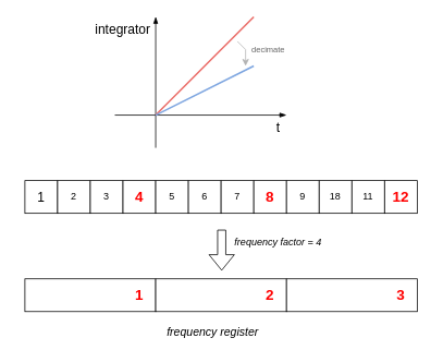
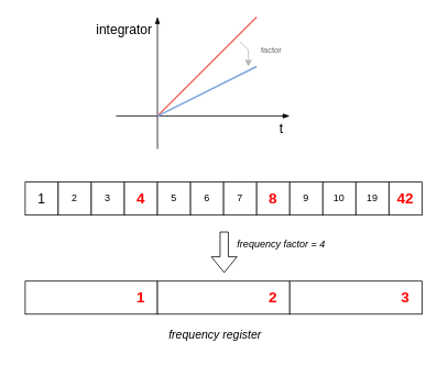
- <mxCell id="45" value="&lt;font style=&quot;font-size: 10px;&quot; color=&quot;#666666&quot;&gt;decimate&lt;/font&gt;" style="text;html=1;align=center;verticalAlign=middle;whiteSpace=wrap;rounded=0;" vertex="1" parent="1"><mxGeometry x="298" y="45" width="60" height="30" as="geometry" /></mxCell>
+ <mxCell id="45" value="&lt;font style=&quot;font-size: 10px;&quot; color=&quot;#666666&quot;&gt;factor&lt;/font&gt;" style="text;html=1;align=center;verticalAlign=middle;whiteSpace=wrap;rounded=0;" vertex="1" parent="1"><mxGeometry x="298" y="45" width="60" height="30" as="geometry" /></mxCell>
- <mxCell id="26" value="18" style="text;html=1;align=center;verticalAlign=middle;whiteSpace=wrap;rounded=0;" vertex="1" parent="20"><mxGeometry x="30" y="5" width="60" height="30" as="geometry" /></mxCell>
+ <mxCell id="26" value="10" style="text;html=1;align=center;verticalAlign=middle;whiteSpace=wrap;rounded=0;" vertex="1" parent="20"><mxGeometry x="30" y="5" width="60" height="30" as="geometry" /></mxCell>
- <mxCell id="27" value="11" style="text;html=1;align=center;verticalAlign=middle;whiteSpace=wrap;rounded=0;" vertex="1" parent="20"><mxGeometry x="70" y="5" width="60" height="30" as="geometry" /></mxCell>
+ <mxCell id="27" value="19" style="text;html=1;align=center;verticalAlign=middle;whiteSpace=wrap;rounded=0;" vertex="1" parent="20"><mxGeometry x="70" y="5" width="60" height="30" as="geometry" /></mxCell>
- <mxCell id="28" value="&lt;font style=&quot;font-size: 18px;&quot; color=&quot;#ff0000&quot;&gt;&lt;b&gt;12&lt;/b&gt;&lt;/font&gt;" style="text;html=1;align=center;verticalAlign=middle;whiteSpace=wrap;rounded=0;" vertex="1" parent="20"><mxGeometry x="110" y="5" width="60" height="30" as="geometry" /></mxCell>
+ <mxCell id="28" value="&lt;font style=&quot;font-size: 18px;&quot; color=&quot;#ff0000&quot;&gt;&lt;b&gt;42&lt;/b&gt;&lt;/font&gt;" style="text;html=1;align=center;verticalAlign=middle;whiteSpace=wrap;rounded=0;" vertex="1" parent="20"><mxGeometry x="110" y="5" width="60" height="30" as="geometry" /></mxCell>
